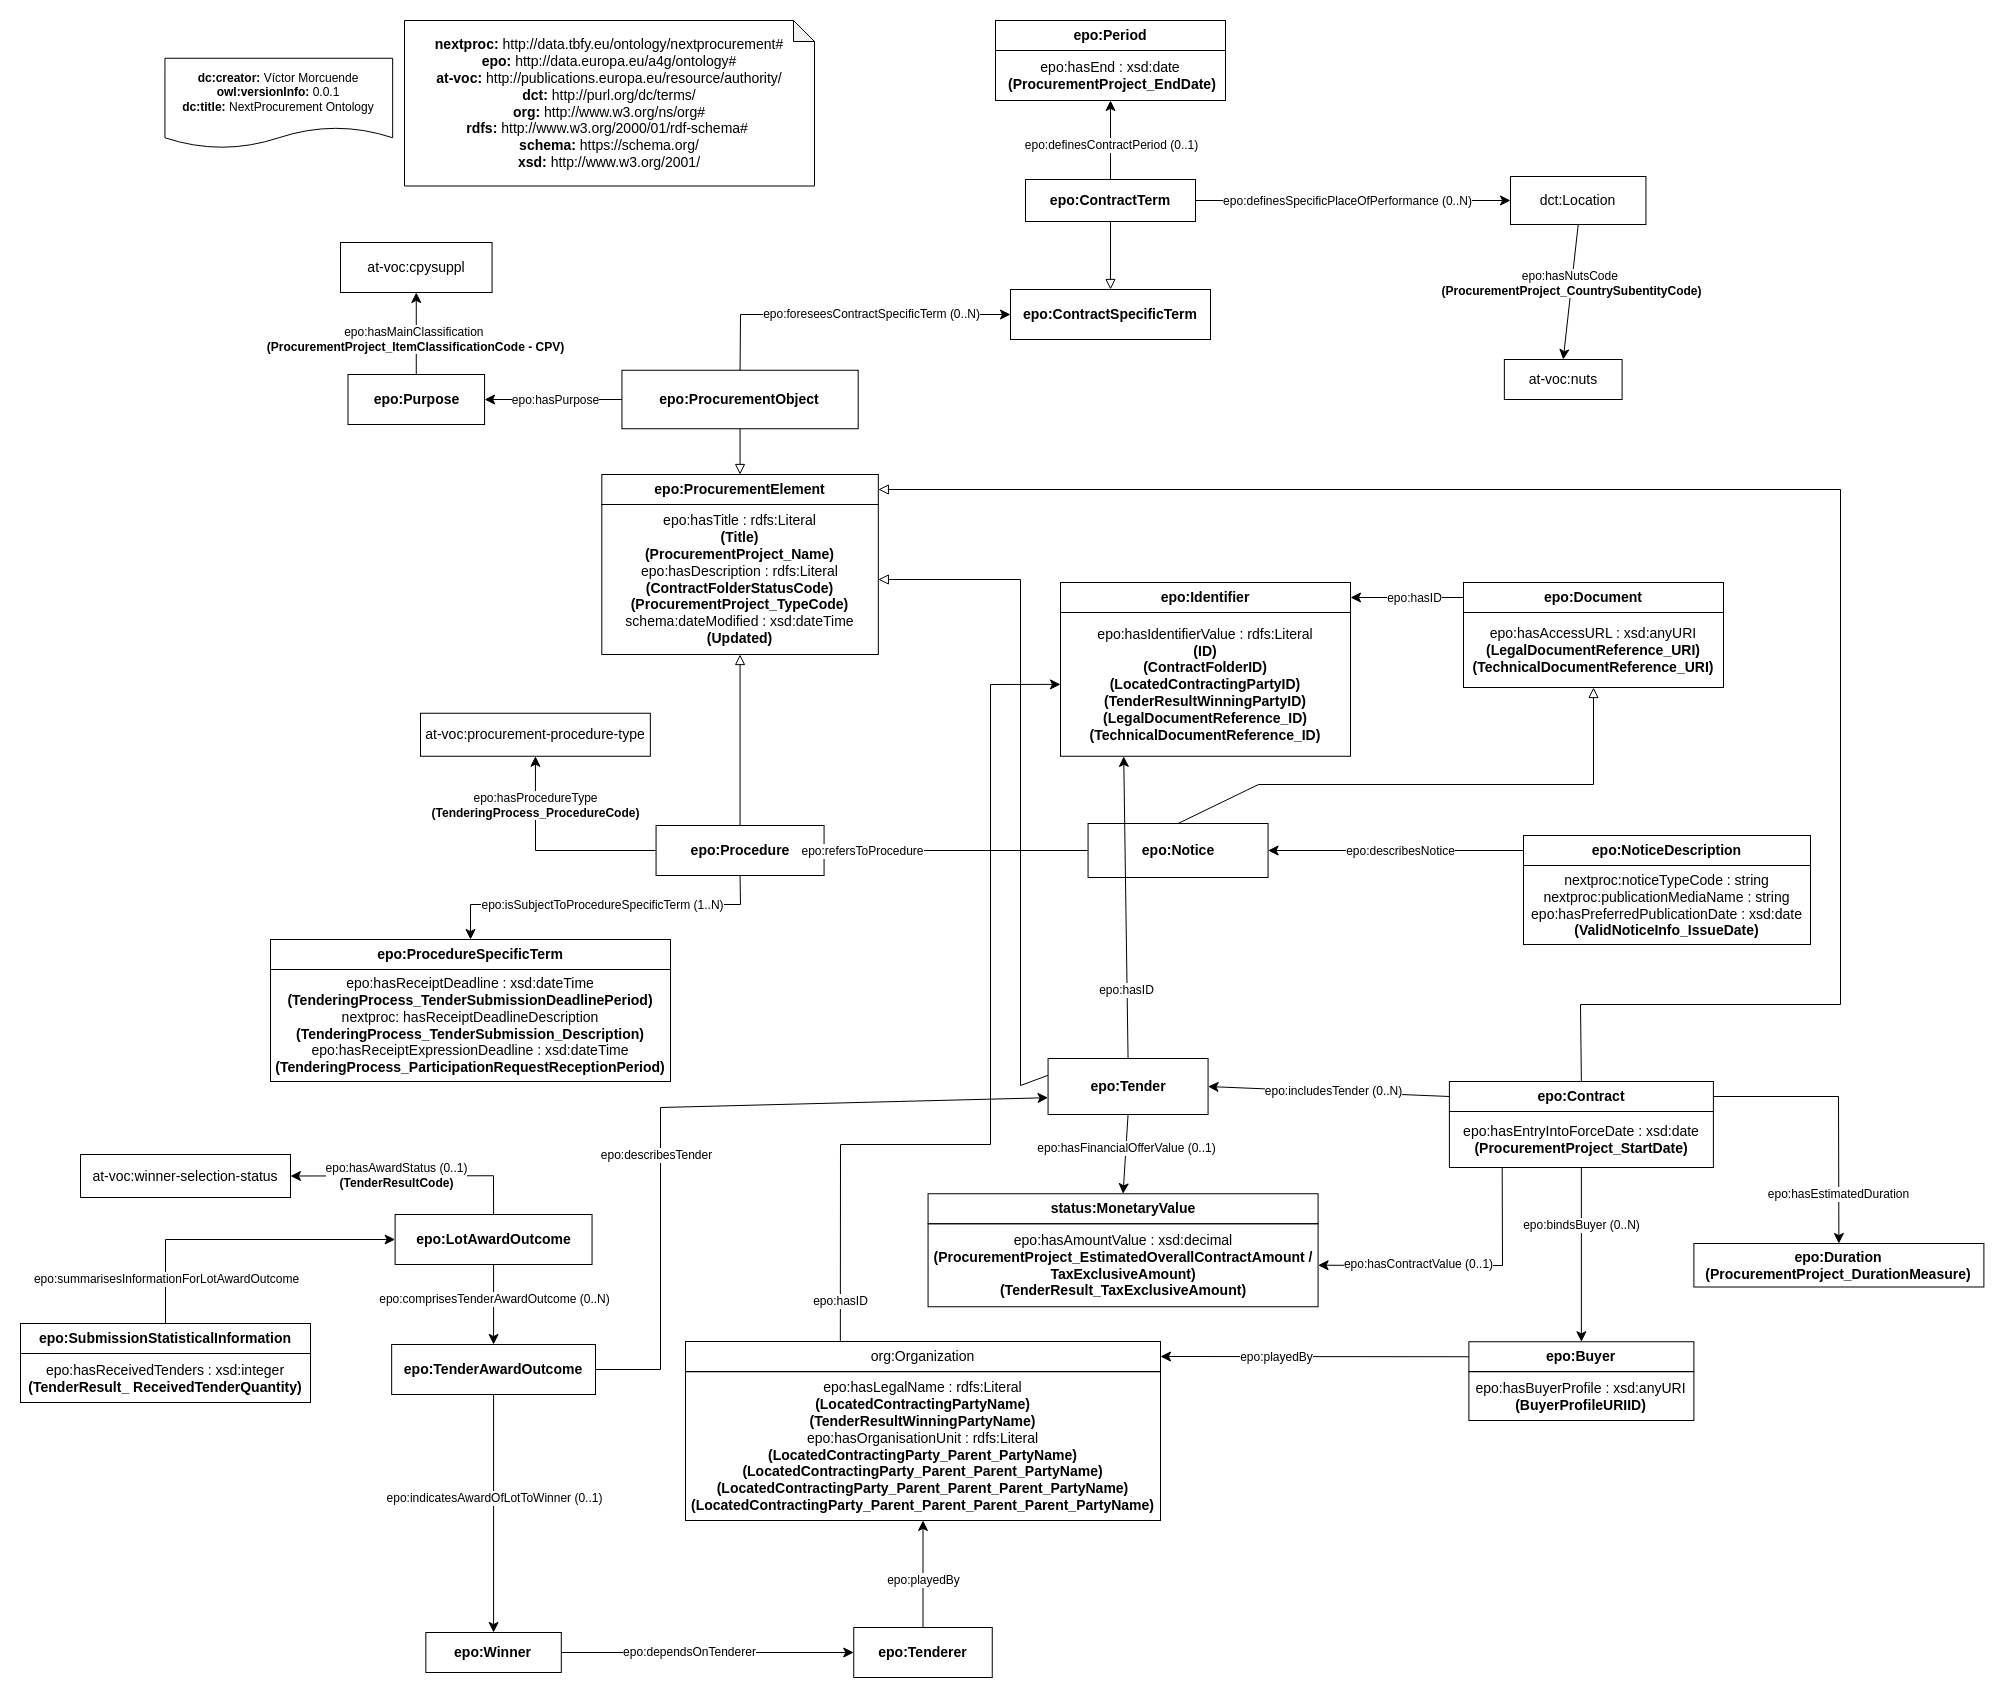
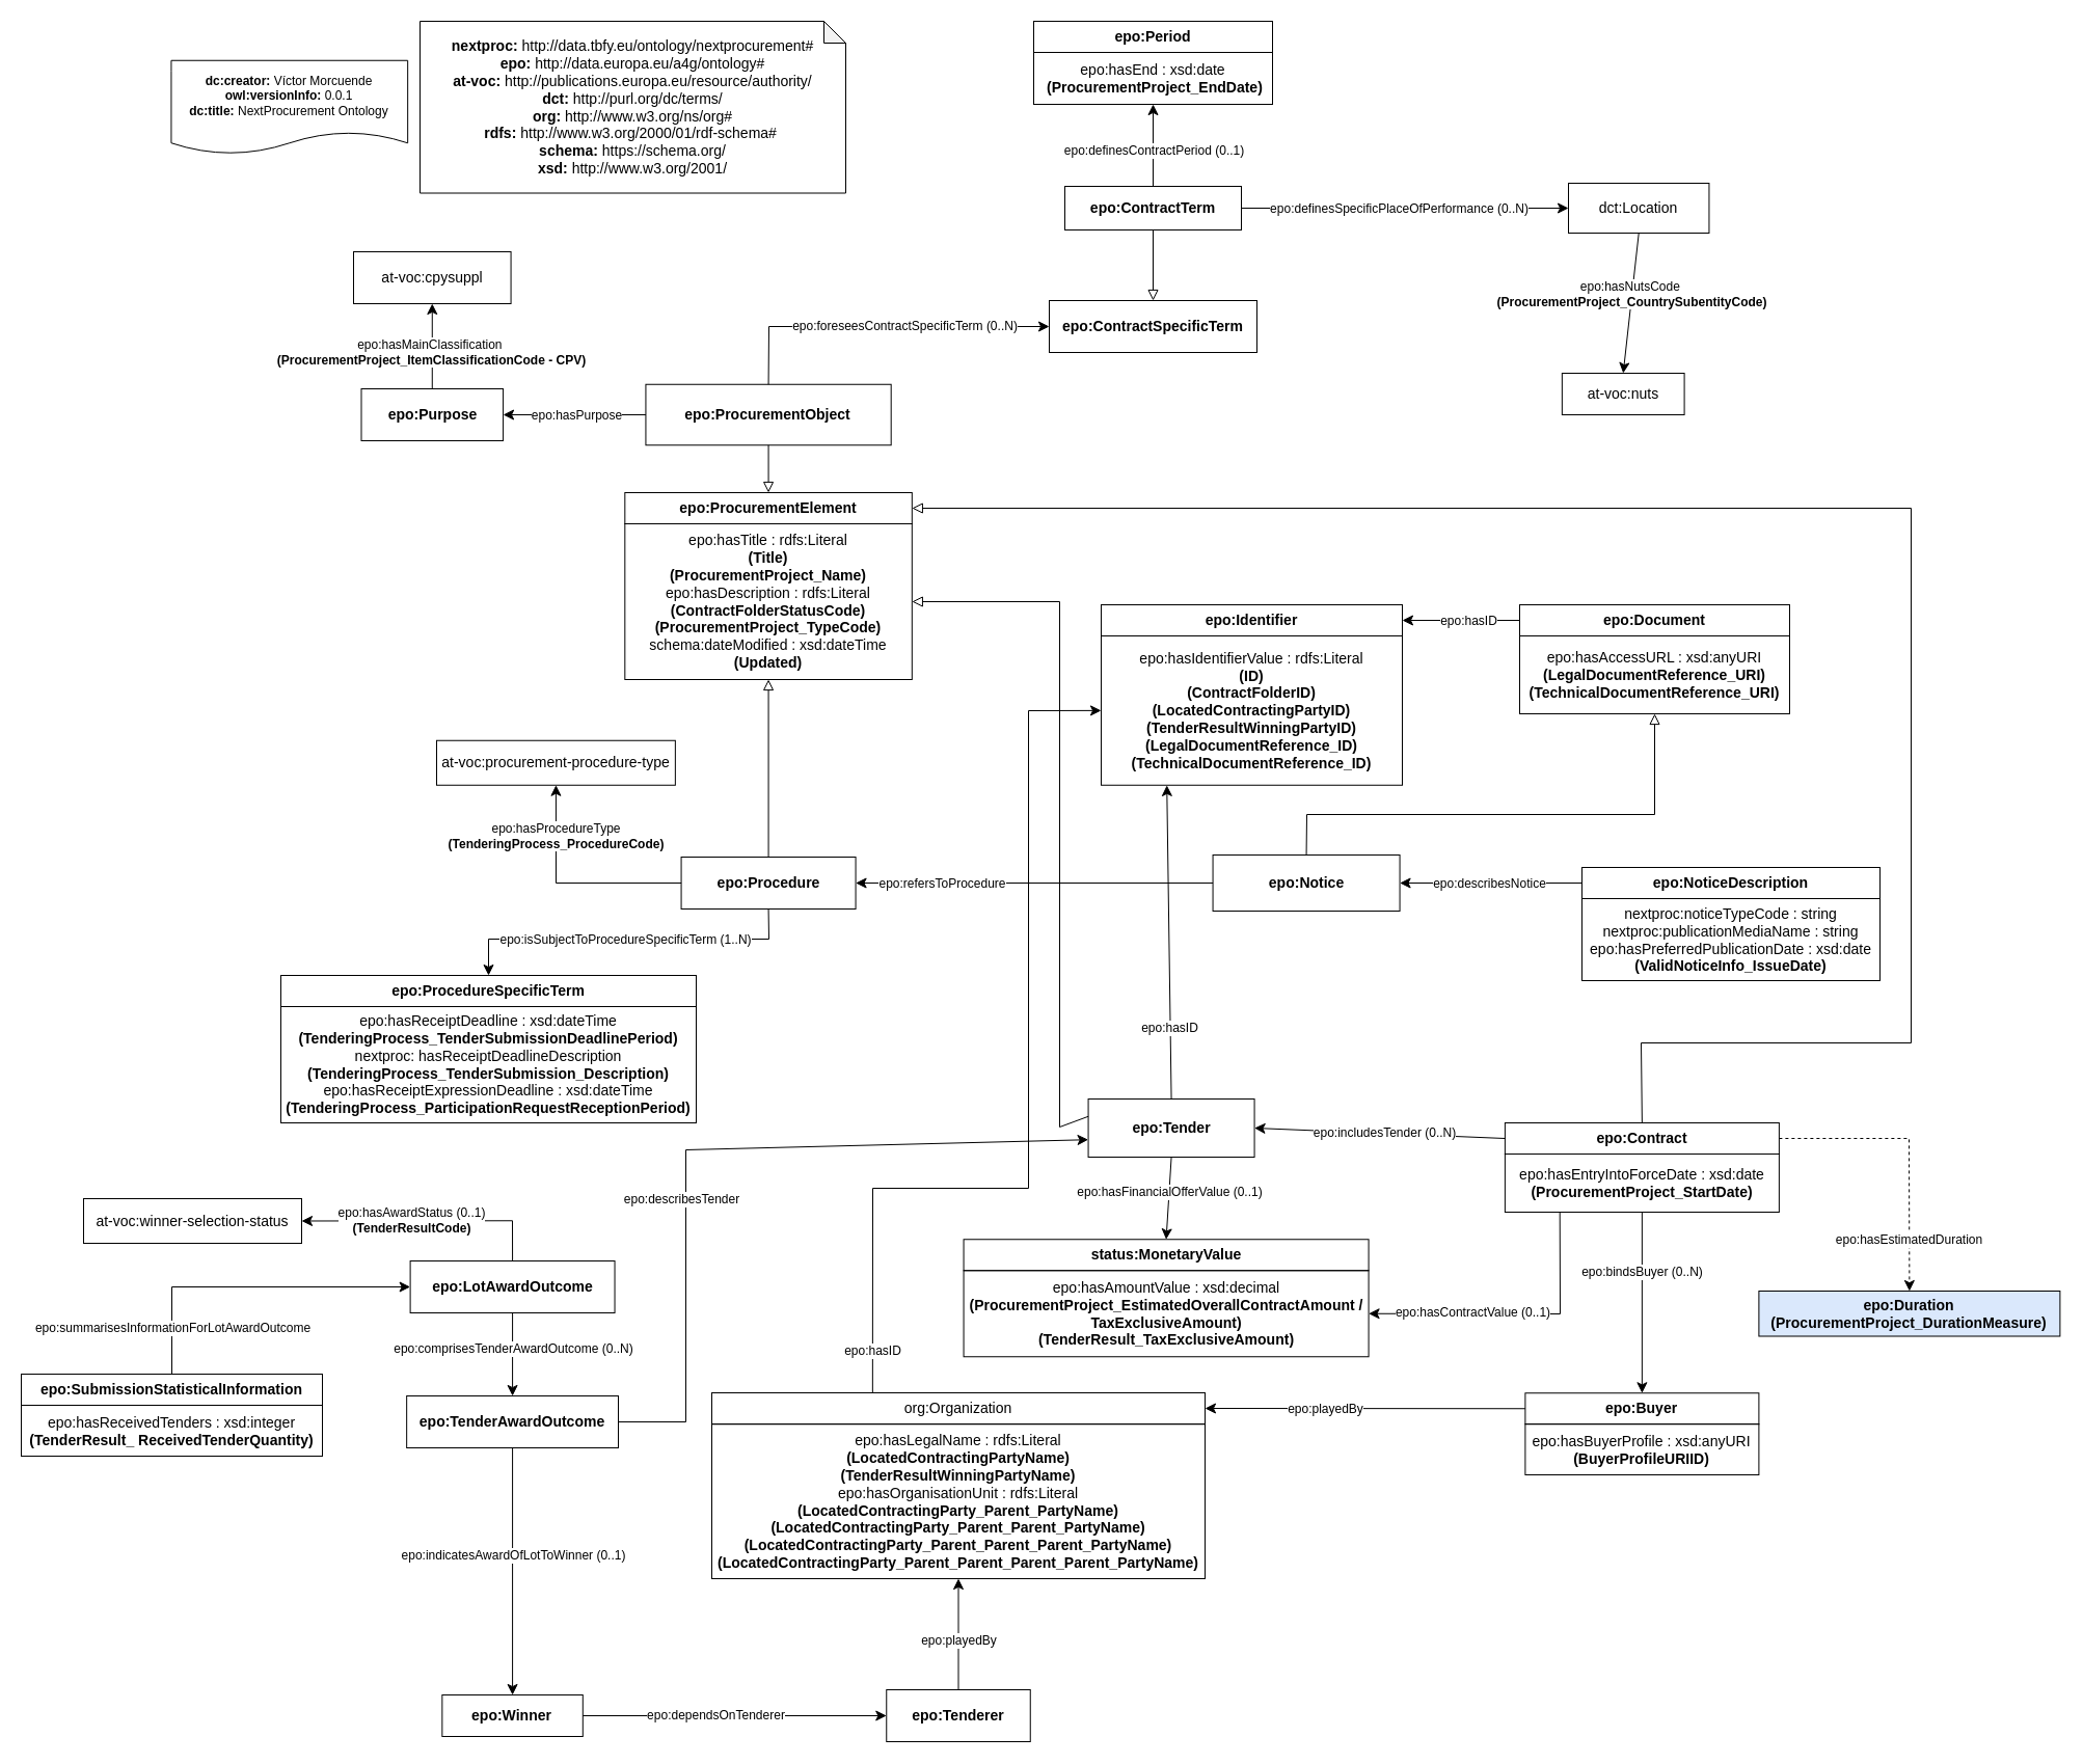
- <mxCell id="59" value="&lt;div style=&quot;text-align: start;&quot;&gt;&lt;span style=&quot;background-color: initial;&quot;&gt;&lt;b&gt;epo:Notice&lt;/b&gt;&lt;/span&gt;&lt;/div&gt;" style="rounded=0;whiteSpace=wrap;html=1;snapToPoint=1;points=[[0.1,0],[0.2,0],[0.3,0],[0.4,0],[0.5,0],[0.6,0],[0.7,0],[0.8,0],[0.9,0],[0,0.1],[0,0.3],[0,0.5],[0,0.7],[0,0.9],[0.1,1],[0.2,1],[0.3,1],[0.4,1],[0.5,1],[0.6,1],[0.7,1],[0.8,1],[0.9,1],[1,0.1],[1,0.3],[1,0.5],[1,0.7],[1,0.9]];fontFamily=Helvetica;fontSize=14;fillColor=none;" parent="1" vertex="1"><mxGeometry x="1087.57" y="823" width="180" height="54" as="geometry" /></mxCell>
+ <mxCell id="59" value="&lt;div style=&quot;text-align: start;&quot;&gt;&lt;span style=&quot;background-color: initial;&quot;&gt;&lt;b&gt;epo:Notice&lt;/b&gt;&lt;/span&gt;&lt;/div&gt;" style="rounded=0;whiteSpace=wrap;html=1;snapToPoint=1;points=[[0.1,0],[0.2,0],[0.3,0],[0.4,0],[0.5,0],[0.6,0],[0.7,0],[0.8,0],[0.9,0],[0,0.1],[0,0.3],[0,0.5],[0,0.7],[0,0.9],[0.1,1],[0.2,1],[0.3,1],[0.4,1],[0.5,1],[0.6,1],[0.7,1],[0.8,1],[0.9,1],[1,0.1],[1,0.3],[1,0.5],[1,0.7],[1,0.9]];fontFamily=Helvetica;fontSize=14;fillColor=none;" parent="1" vertex="1"><mxGeometry x="1167.57" y="823" width="180" height="54" as="geometry" /></mxCell>
- <mxCell id="45" value="" style="endArrow=classic;html=1;exitX=1;exitY=0.5;exitDx=0;exitDy=0;endSize=8;arcSize=0;rounded=0;entryX=0.5;entryY=0;entryDx=0;entryDy=0;" parent="1" source="3" target="47" edge="1"><mxGeometry width="50" height="50" relative="1" as="geometry"><mxPoint x="1872.89" y="1207" as="sourcePoint" /><mxPoint x="1872.89" y="1326" as="targetPoint" /><Array as="points"><mxPoint x="1838" y="1096" /></Array></mxGeometry></mxCell>
+ <mxCell id="45" value="" style="endArrow=classic;html=1;exitX=1;exitY=0.5;exitDx=0;exitDy=0;endSize=8;arcSize=0;rounded=0;entryX=0.5;entryY=0;entryDx=0;entryDy=0;dashed=1;" parent="1" source="3" target="47" edge="1"><mxGeometry width="50" height="50" relative="1" as="geometry"><mxPoint x="1872.89" y="1207" as="sourcePoint" /><mxPoint x="1872.89" y="1326" as="targetPoint" /><Array as="points"><mxPoint x="1838" y="1096" /></Array></mxGeometry></mxCell>
- <mxCell id="47" value="&lt;font style=&quot;font-size: 14px;&quot;&gt;&lt;b&gt;epo:Duration (&lt;/b&gt;&lt;b style=&quot;border-color: var(--border-color);&quot;&gt;ProcurementProject_DurationMeasure&lt;/b&gt;&lt;b&gt;)&lt;/b&gt;&lt;/font&gt;" style="rounded=0;whiteSpace=wrap;html=1;snapToPoint=1;points=[[0.1,0],[0.2,0],[0.3,0],[0.4,0],[0.5,0],[0.6,0],[0.7,0],[0.8,0],[0.9,0],[0,0.1],[0,0.3],[0,0.5],[0,0.7],[0,0.9],[0.1,1],[0.2,1],[0.3,1],[0.4,1],[0.5,1],[0.6,1],[0.7,1],[0.8,1],[0.9,1],[1,0.1],[1,0.3],[1,0.5],[1,0.7],[1,0.9]];" parent="1" vertex="1"><mxGeometry x="1693.39" y="1243" width="290" height="43.5" as="geometry" /></mxCell>
+ <mxCell id="47" value="&lt;font style=&quot;font-size: 14px;&quot;&gt;&lt;b&gt;epo:Duration (&lt;/b&gt;&lt;b style=&quot;border-color: var(--border-color);&quot;&gt;ProcurementProject_DurationMeasure&lt;/b&gt;&lt;b&gt;)&lt;/b&gt;&lt;/font&gt;" style="rounded=0;whiteSpace=wrap;html=1;snapToPoint=1;points=[[0.1,0],[0.2,0],[0.3,0],[0.4,0],[0.5,0],[0.6,0],[0.7,0],[0.8,0],[0.9,0],[0,0.1],[0,0.3],[0,0.5],[0,0.7],[0,0.9],[0.1,1],[0.2,1],[0.3,1],[0.4,1],[0.5,1],[0.6,1],[0.7,1],[0.8,1],[0.9,1],[1,0.1],[1,0.3],[1,0.5],[1,0.7],[1,0.9]];fillColor=#dae8fc;" parent="1" vertex="1"><mxGeometry x="1693.39" y="1243" width="290" height="43.5" as="geometry" /></mxCell>
